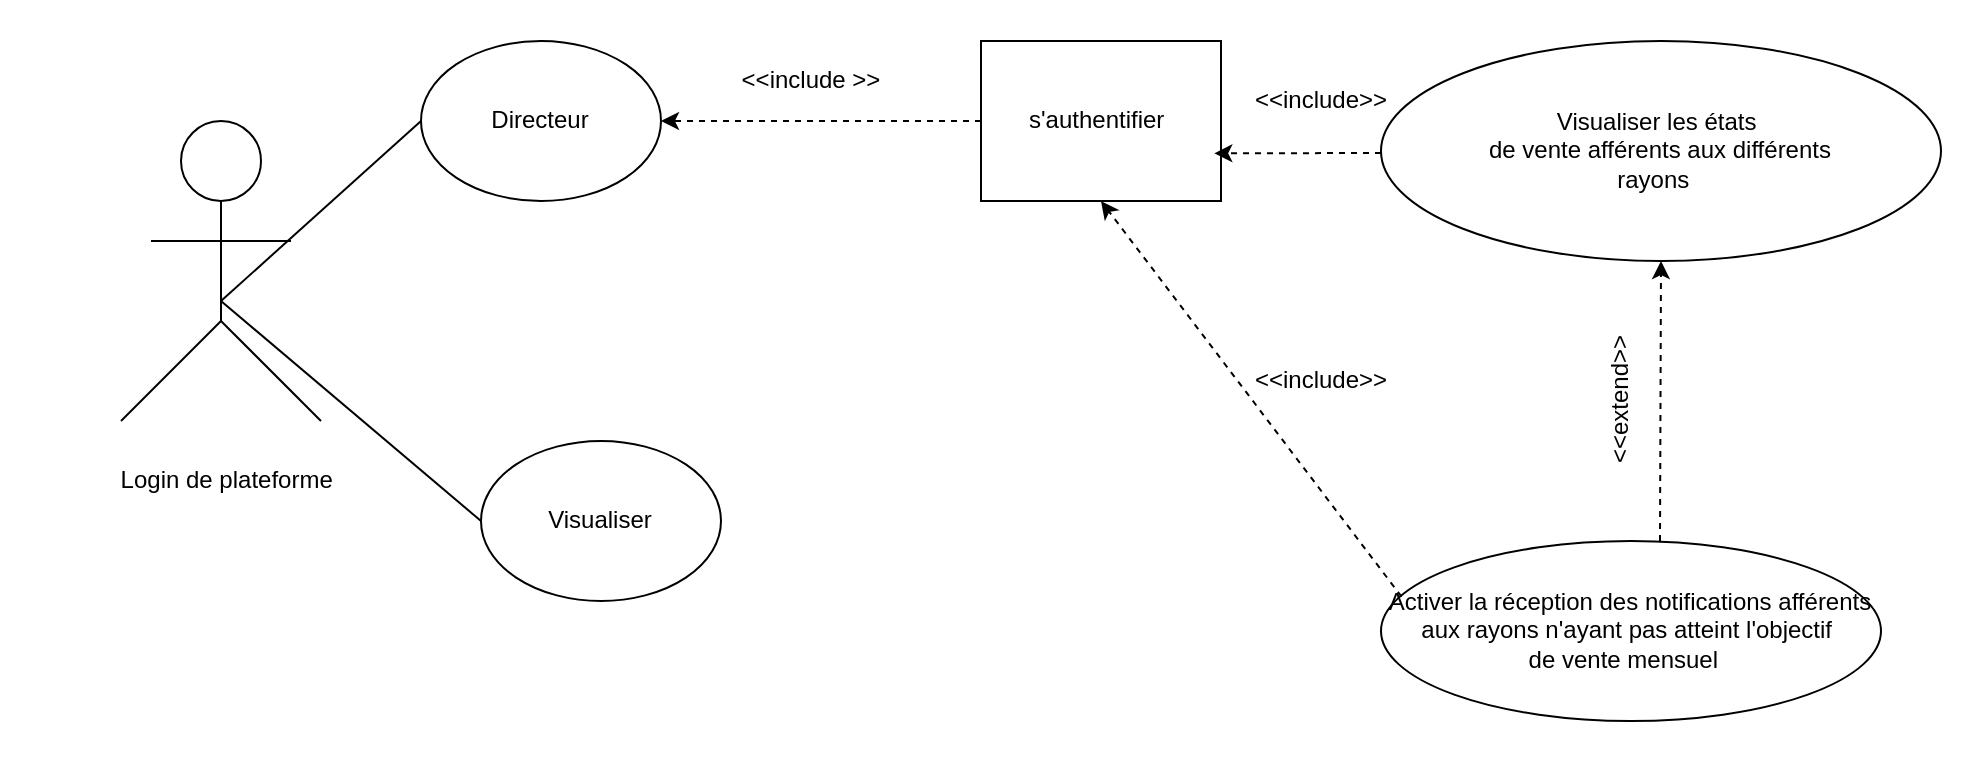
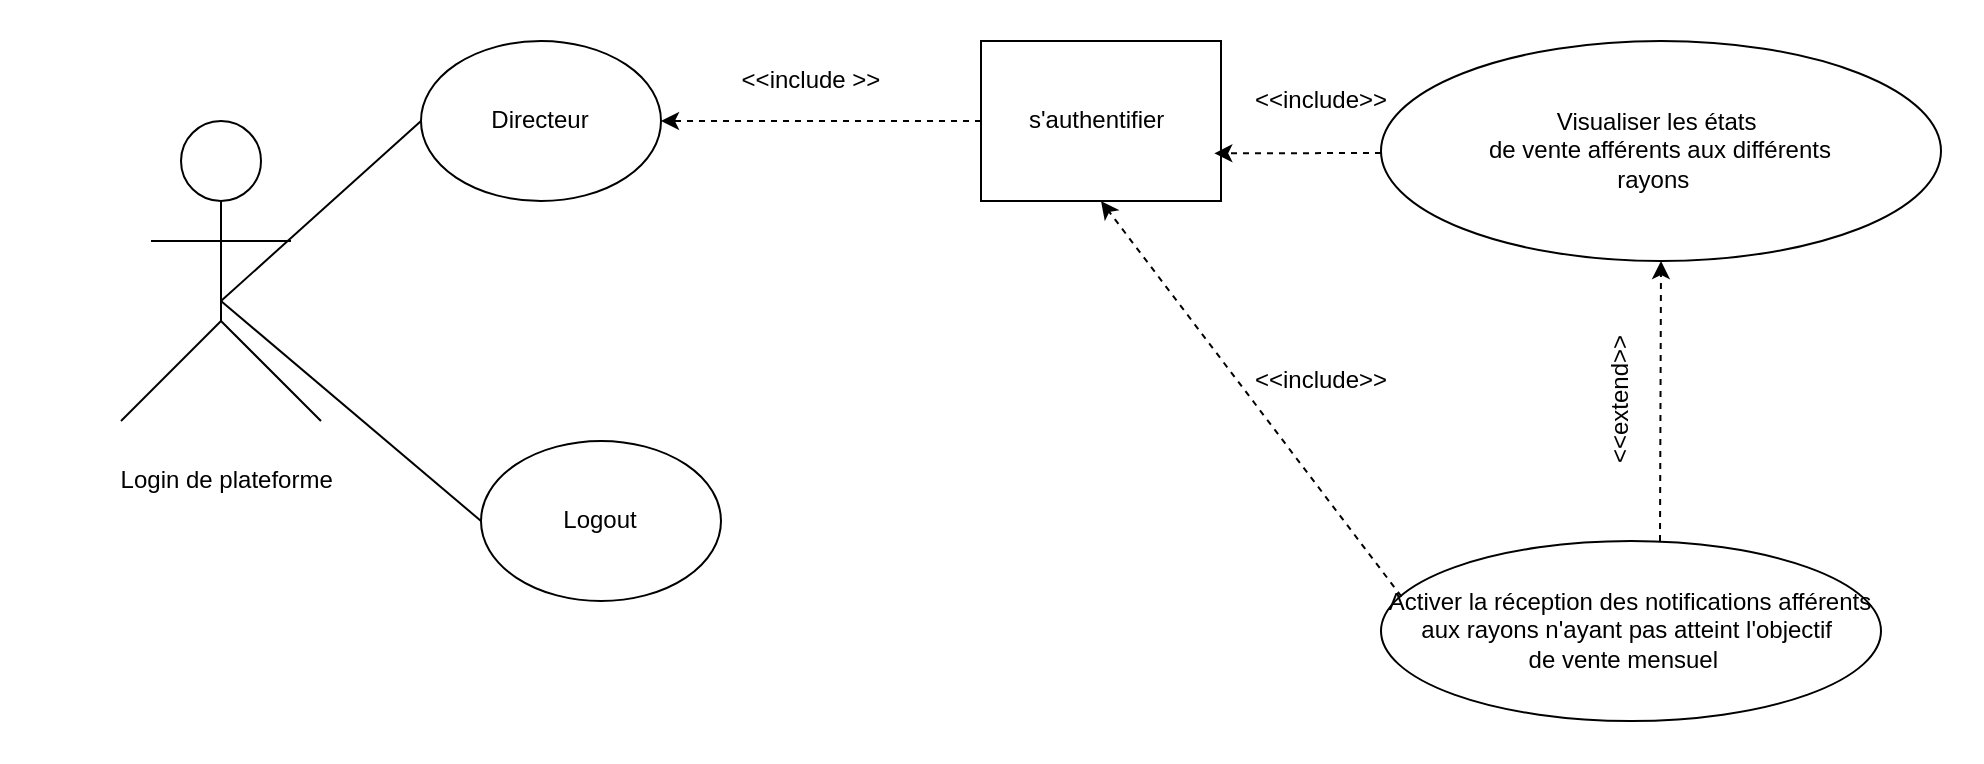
- <mxCell id="11" value="Visualiser" style="ellipse;whiteSpace=wrap;html=1;" vertex="1" parent="1"><mxGeometry x="240" y="220" width="120" height="80" as="geometry" /></mxCell>
+ <mxCell id="11" value="Logout" style="ellipse;whiteSpace=wrap;html=1;" vertex="1" parent="1"><mxGeometry x="240" y="220" width="120" height="80" as="geometry" /></mxCell>
